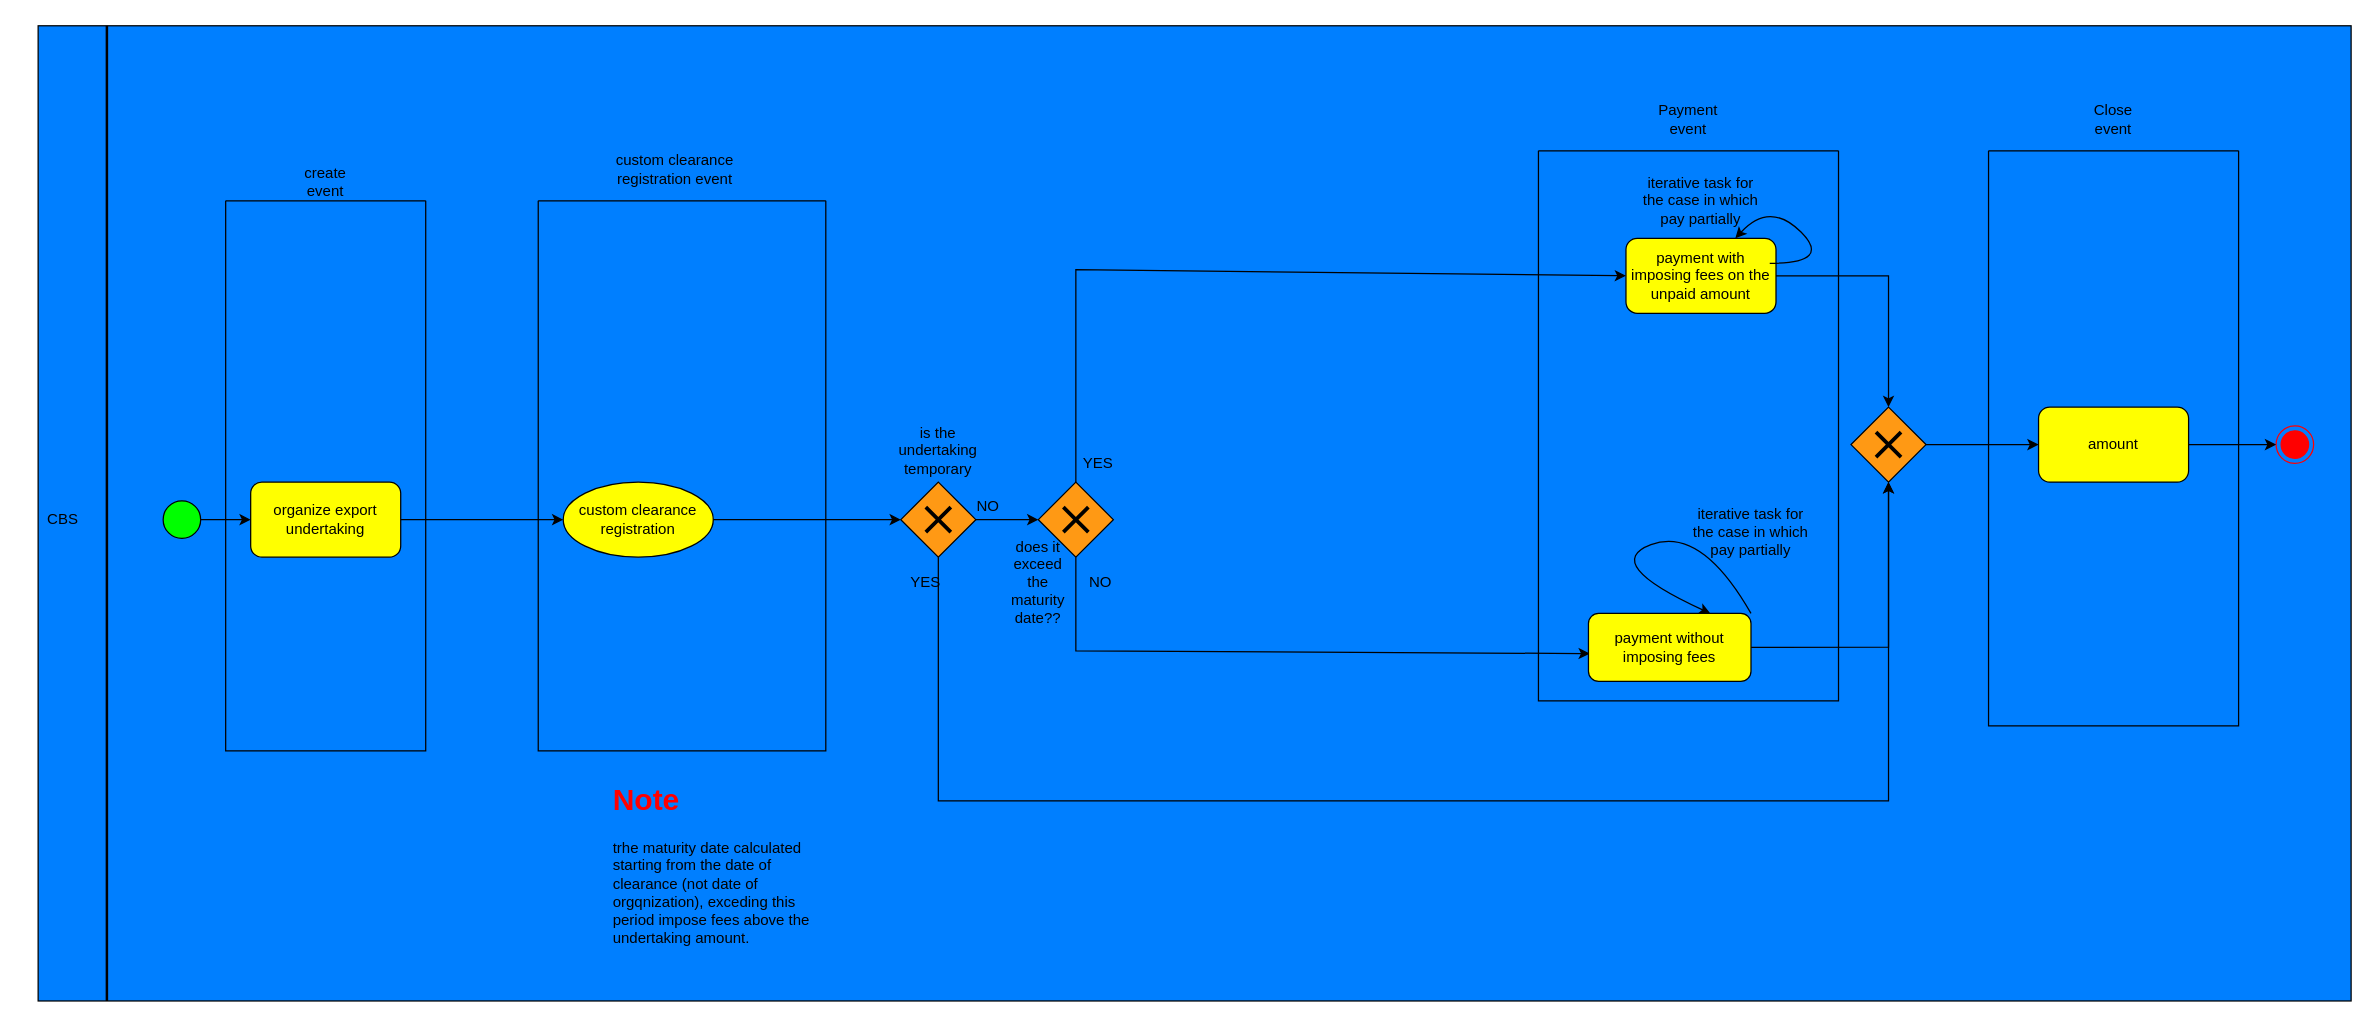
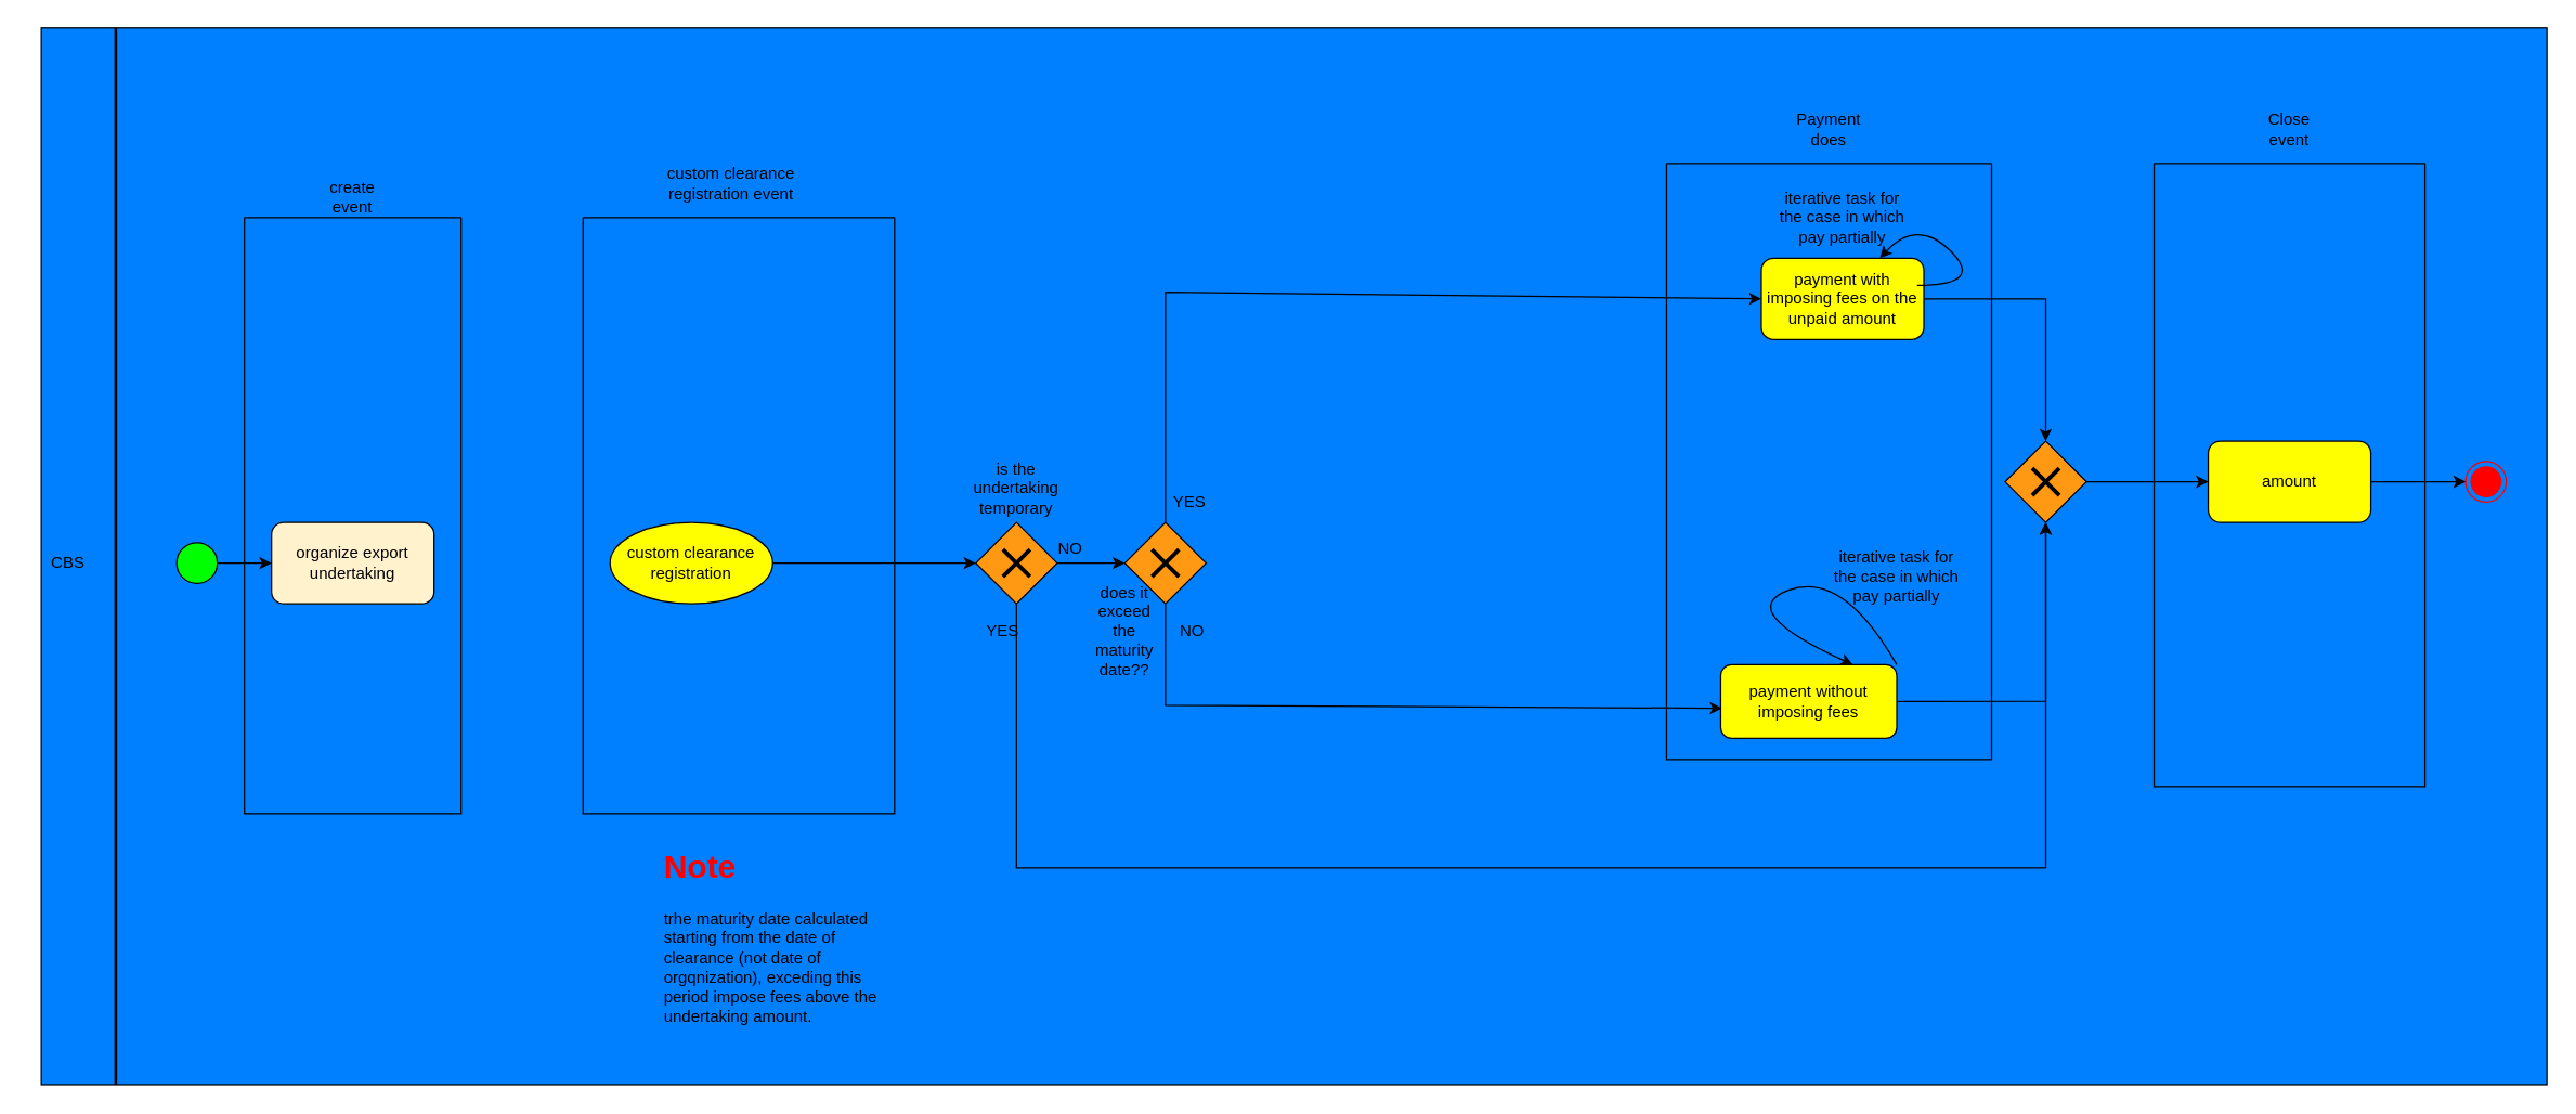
- <mxCell id="23" value="Payment event" style="text;html=1;strokeColor=none;fillColor=none;align=center;verticalAlign=middle;whiteSpace=wrap;rounded=0;" parent="1" vertex="1"><mxGeometry x="1320" y="80" width="60" height="30" as="geometry" /></mxCell>
+ <mxCell id="23" value="Payment does" style="text;html=1;strokeColor=none;fillColor=none;align=center;verticalAlign=middle;whiteSpace=wrap;rounded=0;" parent="1" vertex="1"><mxGeometry x="1320" y="80" width="60" height="30" as="geometry" /></mxCell>
- <mxCell id="5" value="organize export undertaking" style="rounded=1;whiteSpace=wrap;html=1;fillColor=#FFFF00;" parent="1" vertex="1"><mxGeometry x="200" y="385" width="120" height="60" as="geometry" /></mxCell>
+ <mxCell id="5" value="organize export undertaking" style="rounded=1;whiteSpace=wrap;html=1;fillColor=#fff2cc;" parent="1" vertex="1"><mxGeometry x="200" y="385" width="120" height="60" as="geometry" /></mxCell>
- <mxCell id="31" value="" style="endArrow=classic;html=1;rounded=0;exitX=1;exitY=0.5;exitDx=0;exitDy=0;entryX=0;entryY=0.5;entryDx=0;entryDy=0;" parent="1" source="5" target="27" edge="1"><mxGeometry width="50" height="50" relative="1" as="geometry"><mxPoint x="320" y="415" as="sourcePoint" /><mxPoint x="351" y="415" as="targetPoint" /></mxGeometry></mxCell>
